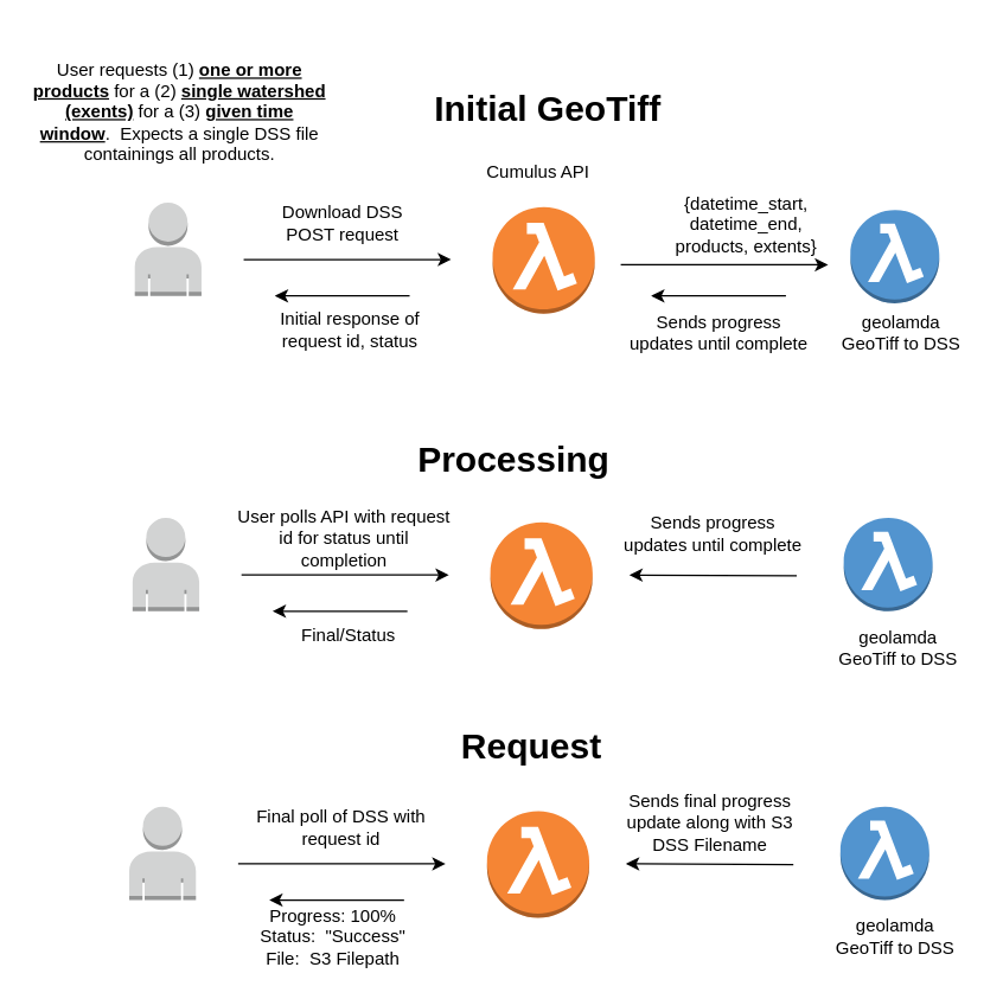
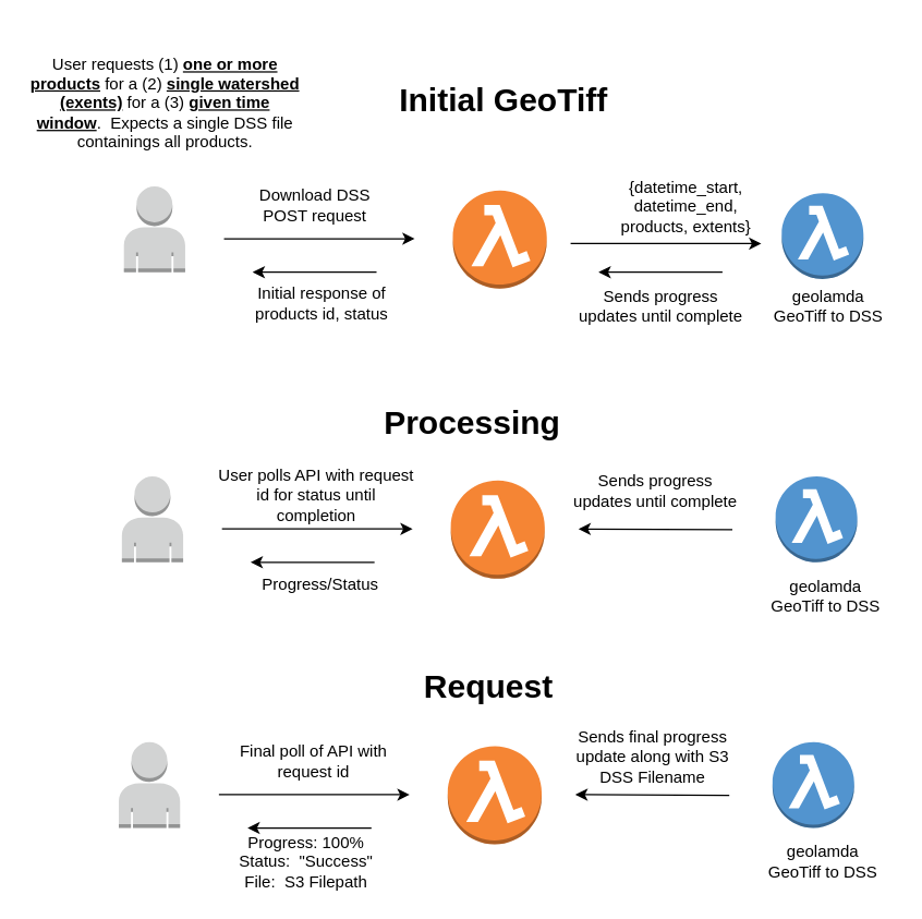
- <mxCell id="12" value="Cumulus API" style="text;html=1;strokeColor=none;fillColor=none;align=center;verticalAlign=middle;whiteSpace=wrap;rounded=0;" vertex="1" parent="1"><mxGeometry x="315" y="96" width="95.5" height="40" as="geometry" /></mxCell>
- <mxCell id="11" value="Initial response of request id, status" style="text;html=1;strokeColor=none;fillColor=none;align=center;verticalAlign=middle;whiteSpace=wrap;rounded=0;" vertex="1" parent="1"><mxGeometry x="186" y="202" width="100" height="40" as="geometry" /></mxCell>
+ <mxCell id="11" value="Initial response of products id, status" style="text;html=1;strokeColor=none;fillColor=none;align=center;verticalAlign=middle;whiteSpace=wrap;rounded=0;" vertex="1" parent="1"><mxGeometry x="186" y="202" width="100" height="40" as="geometry" /></mxCell>
- <mxCell id="22" value="Final/Status" style="text;html=1;strokeColor=none;fillColor=none;align=center;verticalAlign=middle;whiteSpace=wrap;rounded=0;" vertex="1" parent="1"><mxGeometry x="184.5" y="415" width="100" height="28" as="geometry" /></mxCell>
+ <mxCell id="22" value="Progress/Status" style="text;html=1;strokeColor=none;fillColor=none;align=center;verticalAlign=middle;whiteSpace=wrap;rounded=0;" vertex="1" parent="1"><mxGeometry x="184.5" y="415" width="100" height="28" as="geometry" /></mxCell>
- <mxCell id="29" value="Final poll of DSS with request id" style="text;html=1;strokeColor=none;fillColor=none;align=center;verticalAlign=middle;whiteSpace=wrap;rounded=0;" vertex="1" parent="1"><mxGeometry x="156.75" y="538" width="146" height="40" as="geometry" /></mxCell>
+ <mxCell id="29" value="Final poll of API with request id" style="text;html=1;strokeColor=none;fillColor=none;align=center;verticalAlign=middle;whiteSpace=wrap;rounded=0;" vertex="1" parent="1"><mxGeometry x="156.75" y="538" width="146" height="40" as="geometry" /></mxCell>
